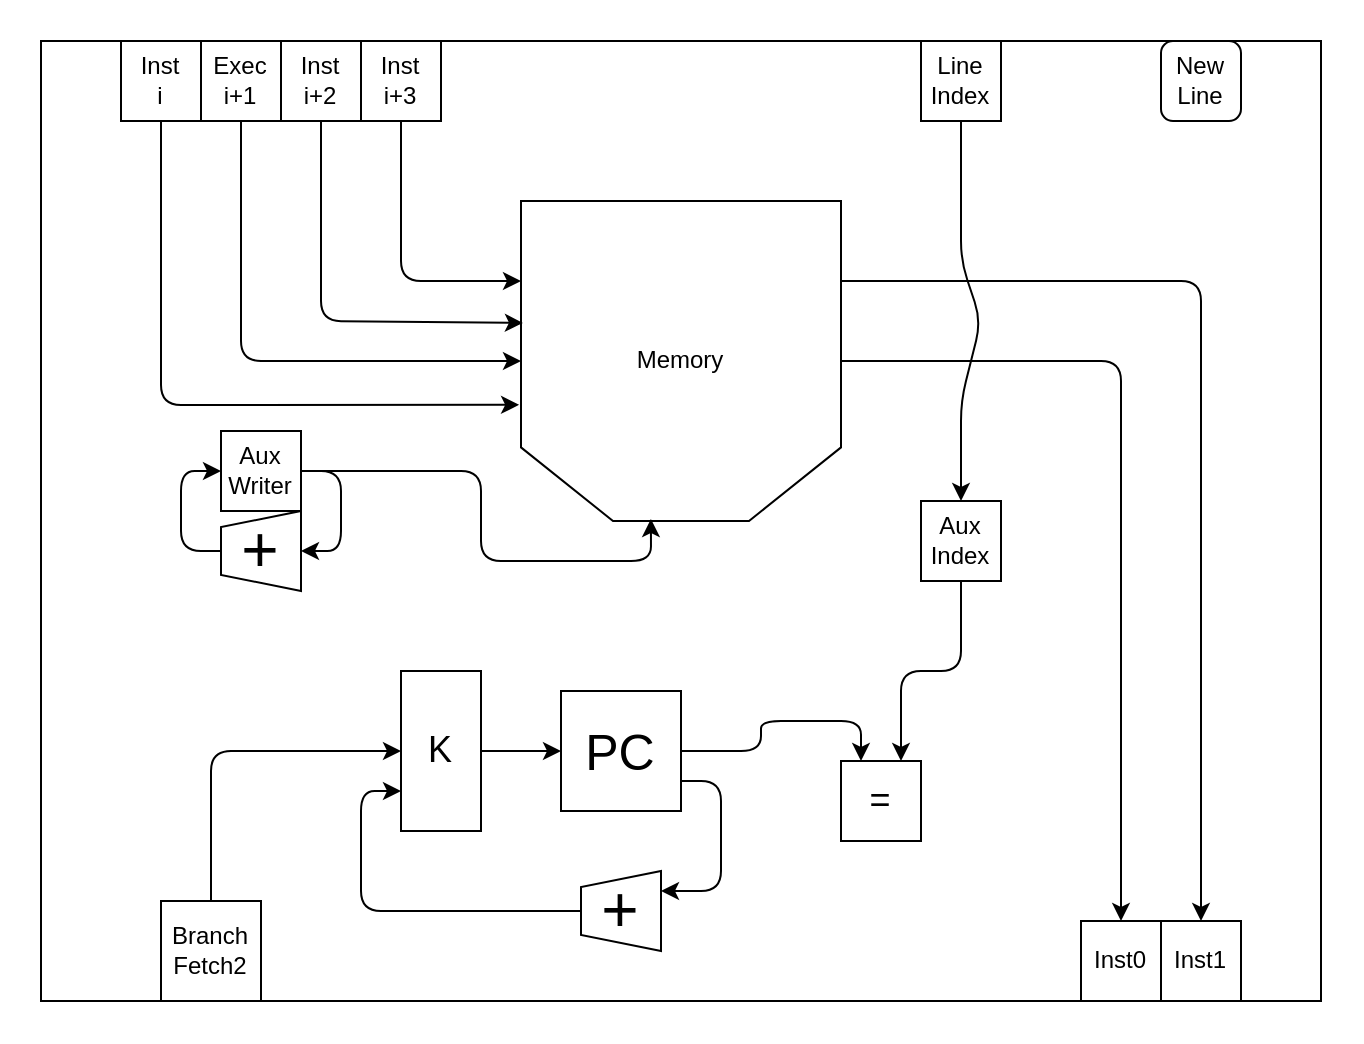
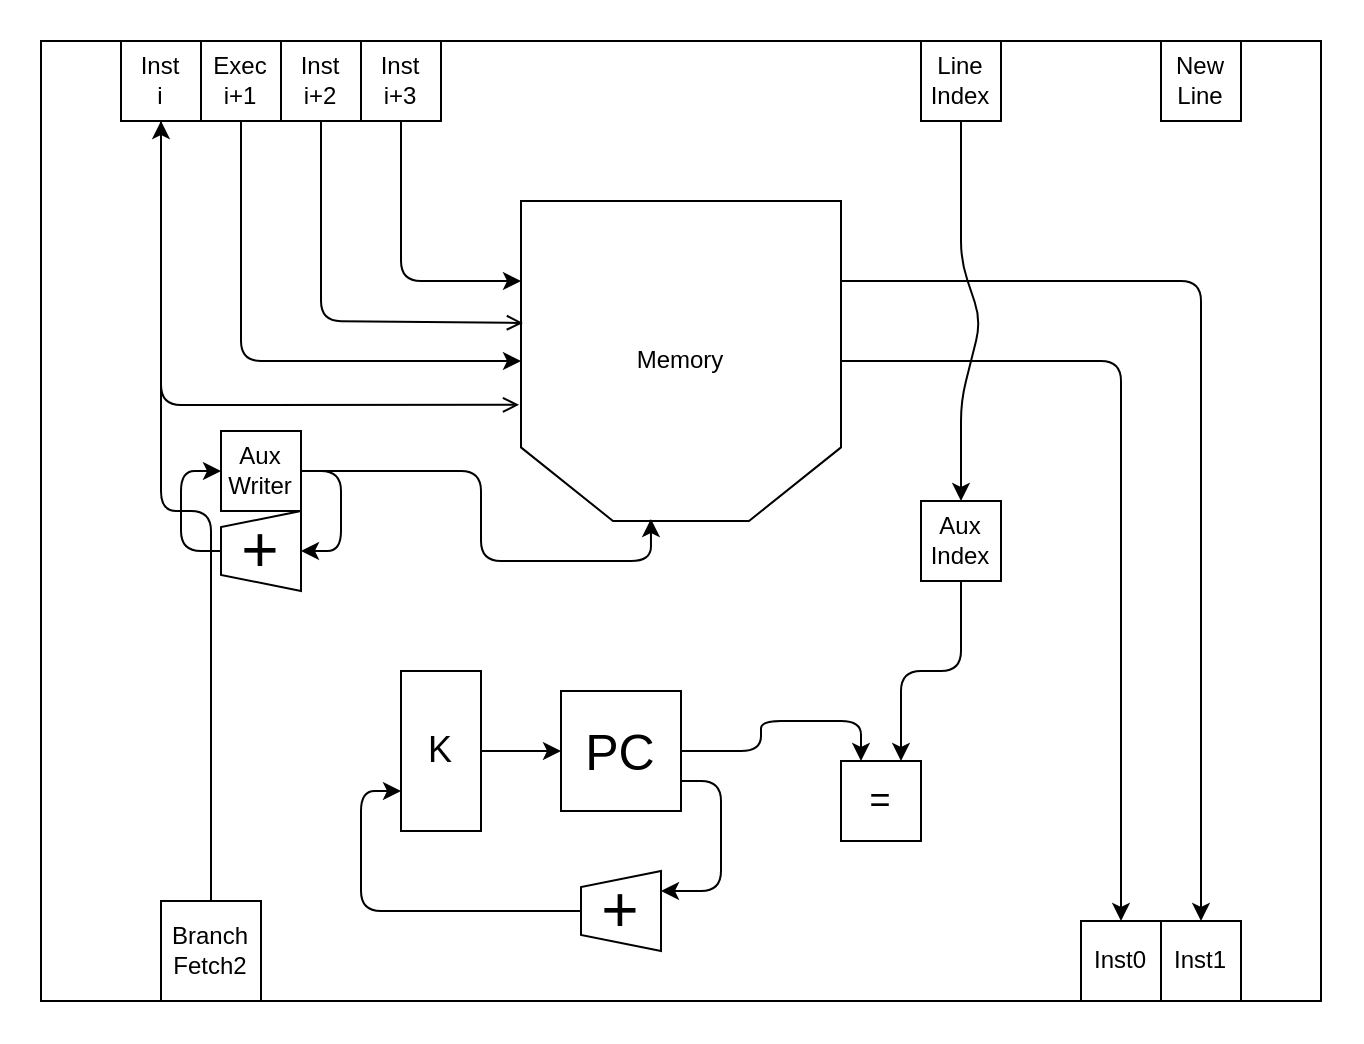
- <mxCell id="35" value="New&lt;br&gt;Line" style="whiteSpace=wrap;html=1;aspect=fixed;rounded=1;" vertex="1" parent="1"><mxGeometry x="580" y="20" width="40" height="40" as="geometry" /></mxCell>
+ <mxCell id="35" value="New&lt;br&gt;Line" style="whiteSpace=wrap;html=1;aspect=fixed;" vertex="1" parent="1"><mxGeometry x="580" y="20" width="40" height="40" as="geometry" /></mxCell>
- <mxCell id="11" value="" style="endArrow=classic;html=1;exitX=0.5;exitY=1;exitDx=0;exitDy=0;entryX=0.994;entryY=0.619;entryDx=0;entryDy=0;entryPerimeter=0;" edge="1" parent="1" source="6" target="3"><mxGeometry width="50" height="50" relative="1" as="geometry"><mxPoint x="20" y="450" as="sourcePoint" /><mxPoint x="70" y="400" as="targetPoint" /><Array as="points"><mxPoint x="160" y="160" /></Array></mxGeometry></mxCell>
+ <mxCell id="11" value="" style="endArrow=open;html=1;exitX=0.5;exitY=1;exitDx=0;exitDy=0;entryX=0.994;entryY=0.619;entryDx=0;entryDy=0;entryPerimeter=0;" edge="1" parent="1" source="6" target="3"><mxGeometry width="50" height="50" relative="1" as="geometry"><mxPoint x="20" y="450" as="sourcePoint" /><mxPoint x="70" y="400" as="targetPoint" /><Array as="points"><mxPoint x="160" y="160" /></Array></mxGeometry></mxCell>
- <mxCell id="5" value="" style="endArrow=classic;html=1;exitX=0.5;exitY=1;exitDx=0;exitDy=0;entryX=1.006;entryY=0.363;entryDx=0;entryDy=0;entryPerimeter=0;" edge="1" parent="1" source="8" target="3"><mxGeometry width="50" height="50" relative="1" as="geometry"><mxPoint x="50" y="410" as="sourcePoint" /><mxPoint x="70" y="400" as="targetPoint" /><Array as="points"><mxPoint x="80" y="202" /></Array></mxGeometry></mxCell>
+ <mxCell id="5" value="" style="endArrow=open;html=1;exitX=0.5;exitY=1;exitDx=0;exitDy=0;entryX=1.006;entryY=0.363;entryDx=0;entryDy=0;entryPerimeter=0;" edge="1" parent="1" source="8" target="3"><mxGeometry width="50" height="50" relative="1" as="geometry"><mxPoint x="50" y="410" as="sourcePoint" /><mxPoint x="70" y="400" as="targetPoint" /><Array as="points"><mxPoint x="80" y="202" /></Array></mxGeometry></mxCell>
- <mxCell id="23" style="edgeStyle=orthogonalEdgeStyle;rounded=1;orthogonalLoop=1;jettySize=auto;html=1;exitX=0.5;exitY=0;exitDx=0;exitDy=0;entryX=0;entryY=0.5;entryDx=0;entryDy=0;" edge="1" parent="1" source="24" target="28"><mxGeometry relative="1" as="geometry" /></mxCell>
+ <mxCell id="23" style="edgeStyle=orthogonalEdgeStyle;rounded=1;orthogonalLoop=1;jettySize=auto;html=1;exitX=0.5;exitY=0;exitDx=0;exitDy=0;" edge="1" parent="1" source="24" target="8"><mxGeometry relative="1" as="geometry" /></mxCell>
